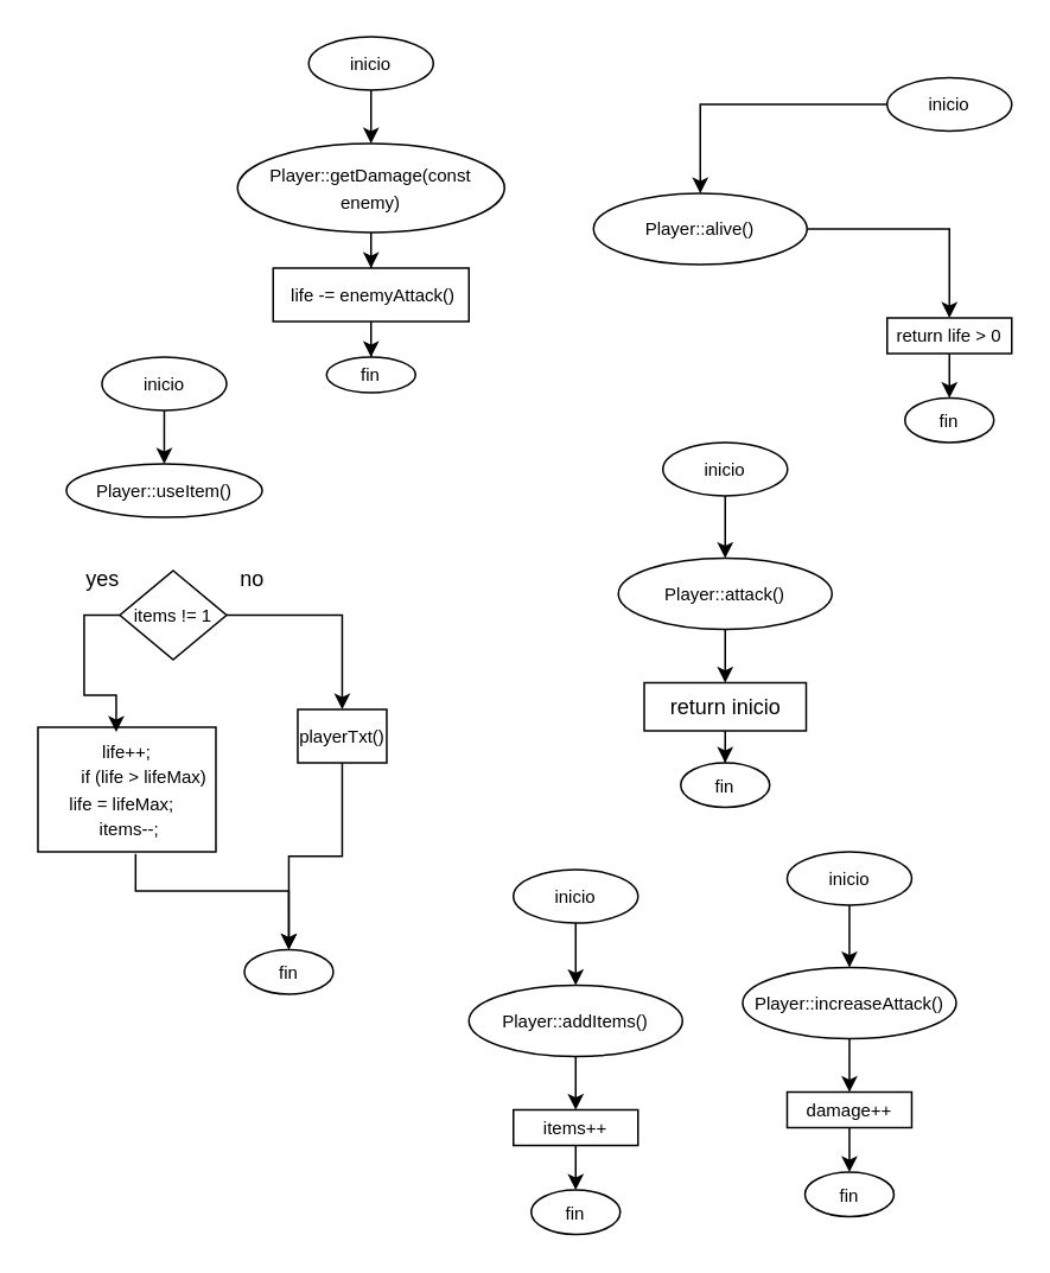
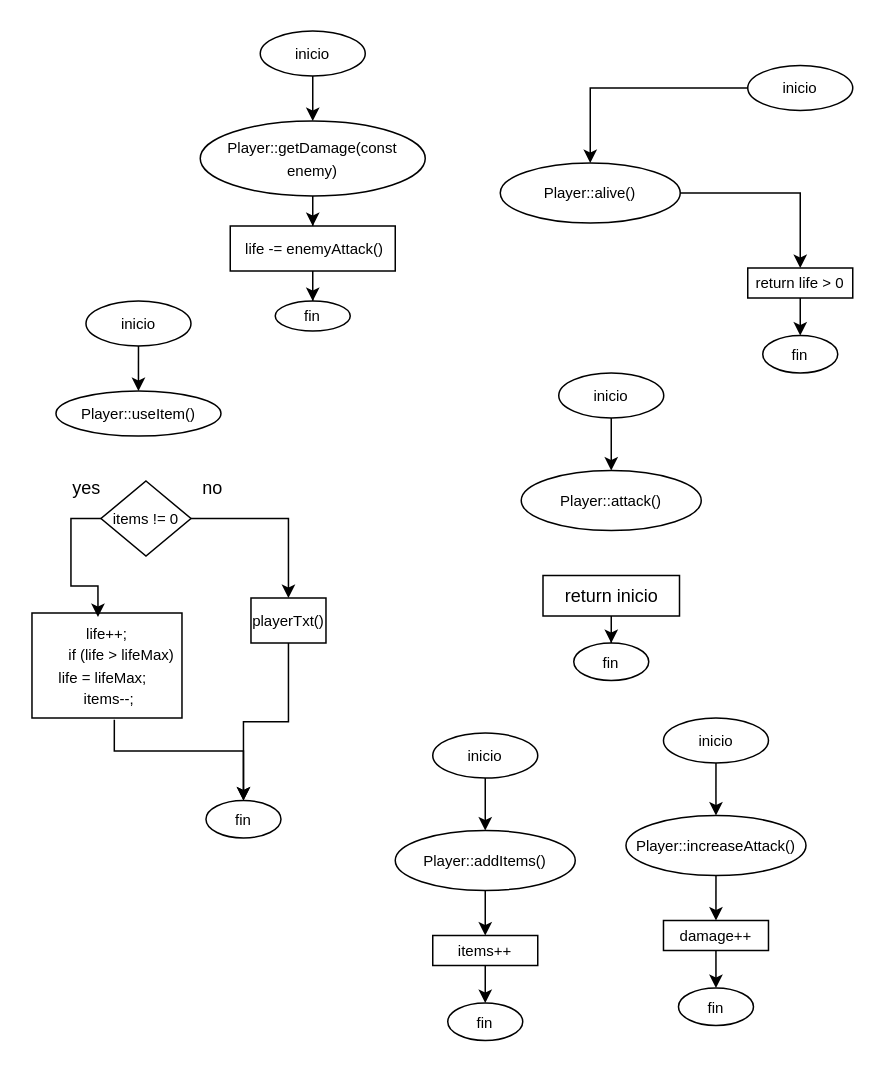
- <mxCell id="27" value="&lt;font style=&quot;font-size: 10px;&quot;&gt;items != 1&lt;/font&gt;" style="rhombus;whiteSpace=wrap;html=1;" vertex="1" parent="1"><mxGeometry x="66.82" y="320" width="60" height="50" as="geometry" /></mxCell>
+ <mxCell id="27" value="&lt;font style=&quot;font-size: 10px;&quot;&gt;items != 0&lt;/font&gt;" style="rhombus;whiteSpace=wrap;html=1;" vertex="1" parent="1"><mxGeometry x="66.82" y="320" width="60" height="50" as="geometry" /></mxCell>
- <mxCell id="9" style="edgeStyle=orthogonalEdgeStyle;rounded=0;orthogonalLoop=1;jettySize=auto;html=1;entryX=0.5;entryY=0;entryDx=0;entryDy=0;" edge="1" parent="1" source="10" target="14"><mxGeometry relative="1" as="geometry" /></mxCell>
